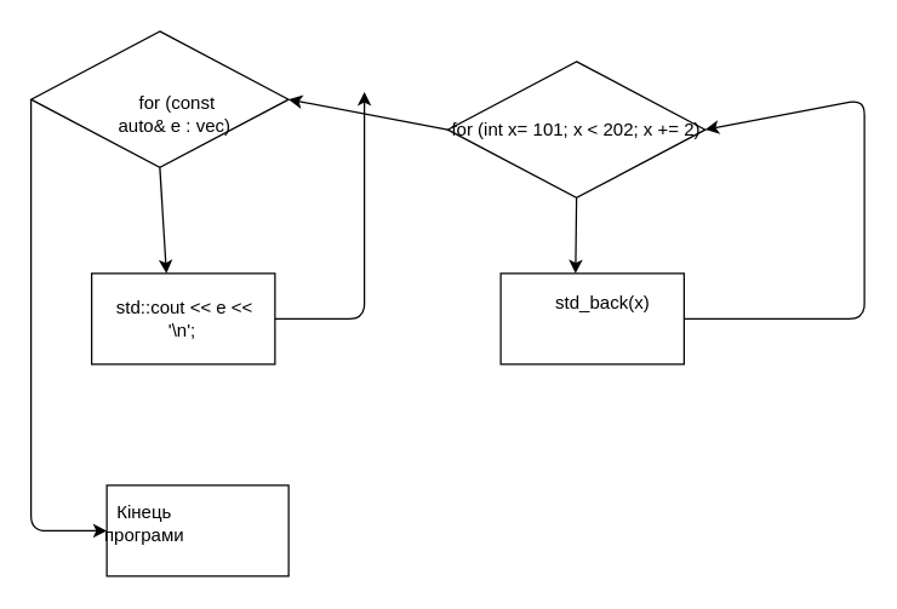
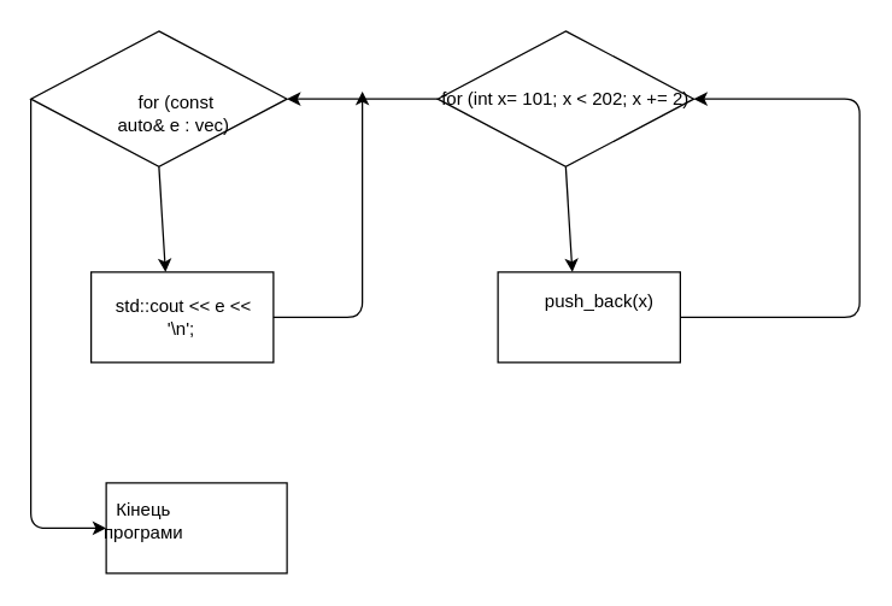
- <mxCell id="2" value="for (int x= 101; x &lt; 202; x += 2)" style="rhombus;whiteSpace=wrap;html=1;" vertex="1" parent="1"><mxGeometry x="295" y="40" width="170" height="90" as="geometry" /></mxCell>
+ <mxCell id="2" value="for (int x= 101; x &lt; 202; x += 2)" style="rhombus;whiteSpace=wrap;html=1;" vertex="1" parent="1"><mxGeometry x="290" y="20" width="170" height="90" as="geometry" /></mxCell>
- <mxCell id="8" value="std_back(x)&lt;br&gt;" style="text;html=1;strokeColor=none;fillColor=none;align=center;verticalAlign=middle;whiteSpace=wrap;rounded=0;" vertex="1" parent="1"><mxGeometry x="365" y="190" width="65" height="20" as="geometry" /></mxCell>
+ <mxCell id="8" value="push_back(x)&lt;br&gt;" style="text;html=1;strokeColor=none;fillColor=none;align=center;verticalAlign=middle;whiteSpace=wrap;rounded=0;" vertex="1" parent="1"><mxGeometry x="365" y="190" width="65" height="20" as="geometry" /></mxCell>
